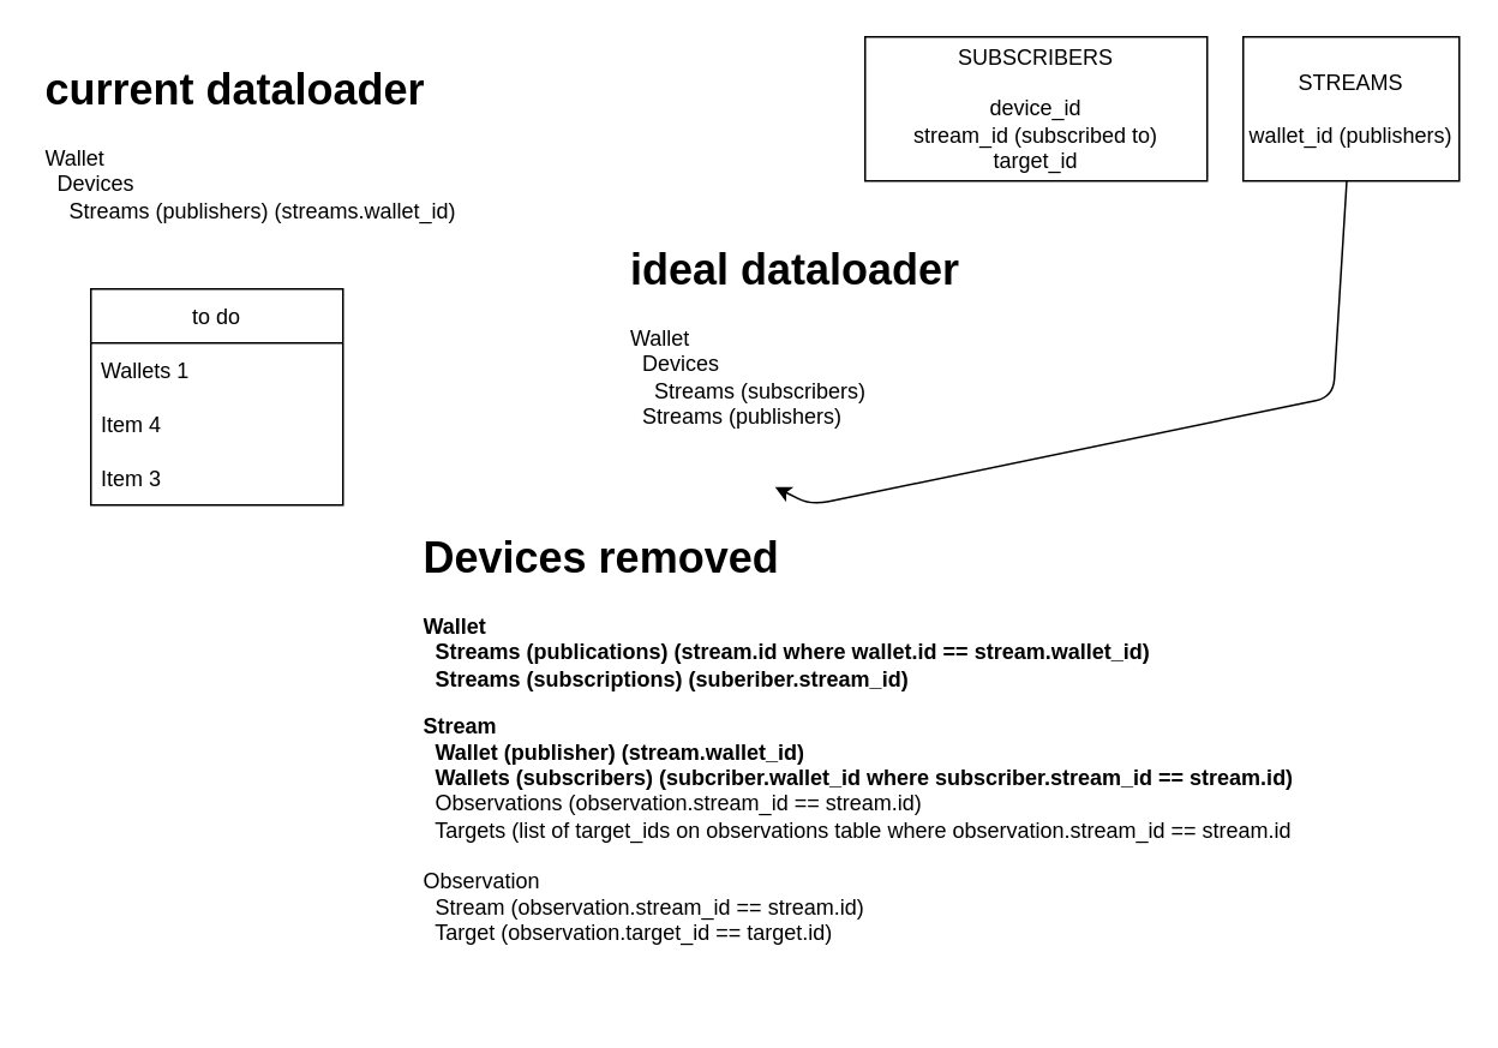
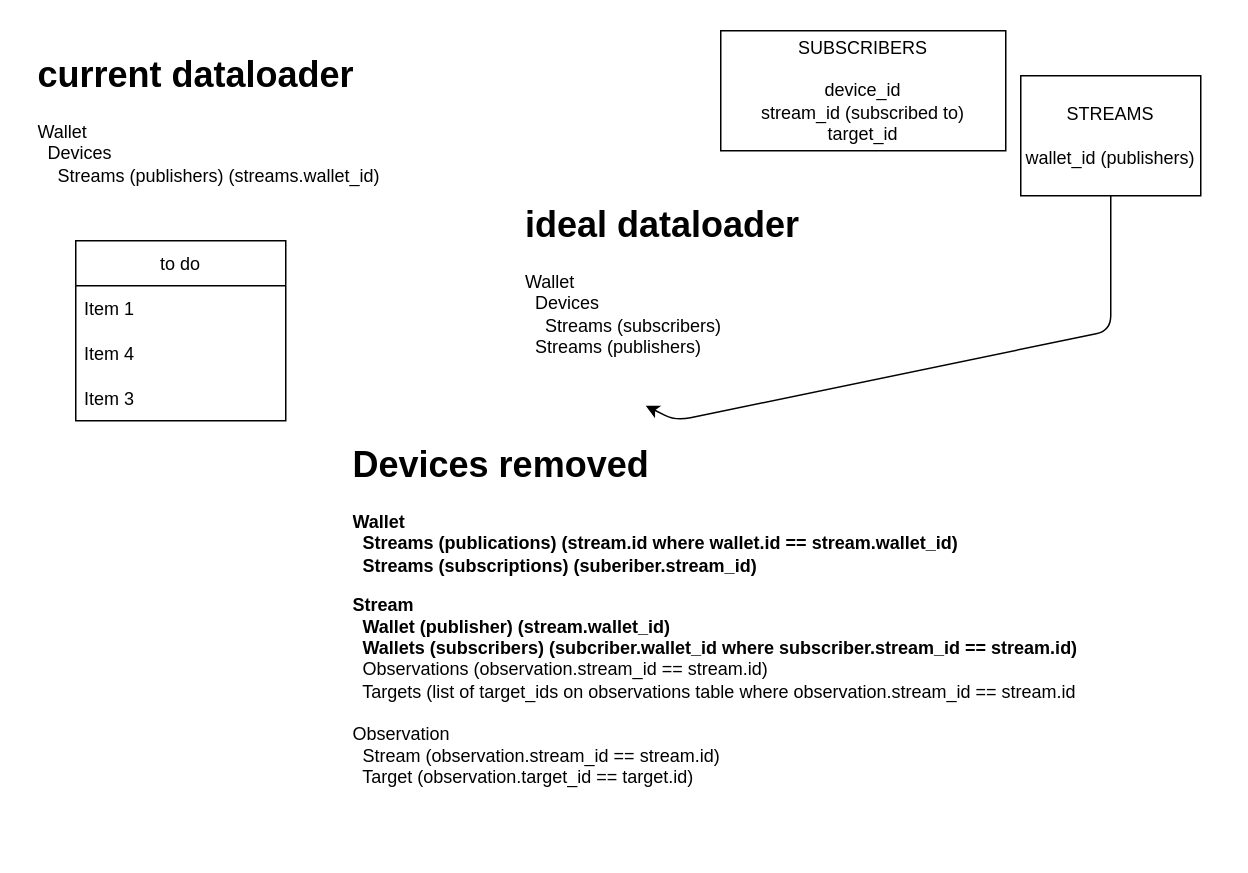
- <mxCell id="3" value="STREAMS&lt;br&gt;&lt;br&gt;wallet_id (publishers)" style="rounded=0;whiteSpace=wrap;html=1;" parent="1" vertex="1"><mxGeometry x="690" y="20" width="120" height="80" as="geometry" /></mxCell>
+ <mxCell id="3" value="STREAMS&lt;br&gt;&lt;br&gt;wallet_id (publishers)" style="rounded=0;whiteSpace=wrap;html=1;" parent="1" vertex="1"><mxGeometry x="680" y="50" width="120" height="80" as="geometry" /></mxCell>
- <mxCell id="8" value="Wallets 1" style="text;strokeColor=none;fillColor=none;align=left;verticalAlign=middle;spacingLeft=4;spacingRight=4;overflow=hidden;points=[[0,0.5],[1,0.5]];portConstraint=eastwest;rotatable=0;" parent="7" vertex="1"><mxGeometry y="30" width="140" height="30" as="geometry" /></mxCell>
+ <mxCell id="8" value="Item 1" style="text;strokeColor=none;fillColor=none;align=left;verticalAlign=middle;spacingLeft=4;spacingRight=4;overflow=hidden;points=[[0,0.5],[1,0.5]];portConstraint=eastwest;rotatable=0;" parent="7" vertex="1"><mxGeometry y="30" width="140" height="30" as="geometry" /></mxCell>
